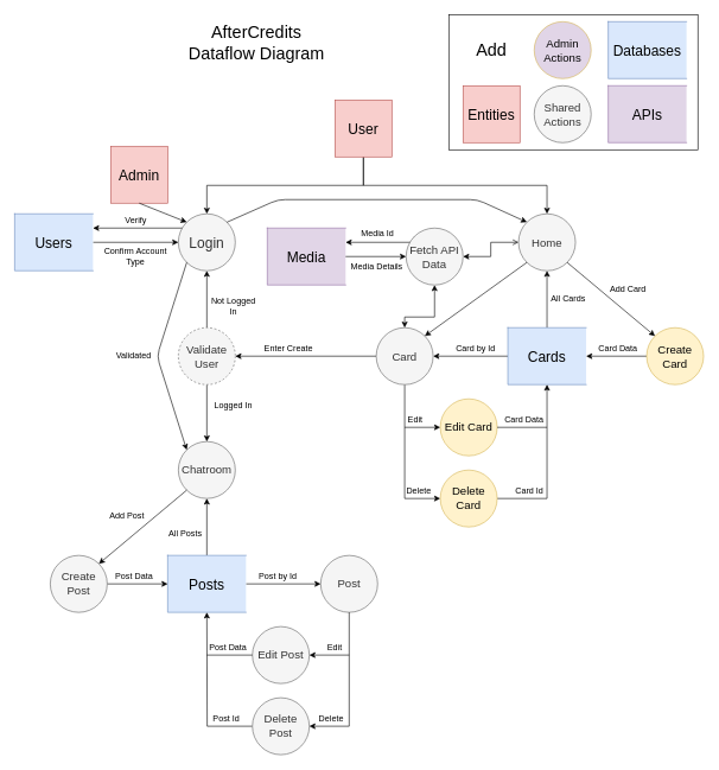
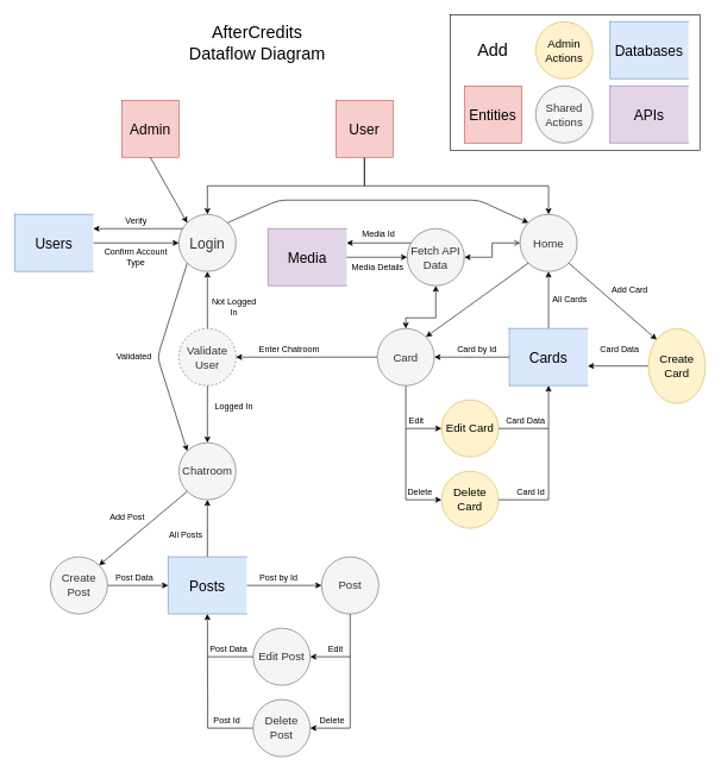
- <mxCell id="73" value="&lt;font style=&quot;font-size: 16px&quot;&gt;Admin Actions&lt;/font&gt;" style="ellipse;whiteSpace=wrap;html=1;aspect=fixed;fillColor=#e1d5e7;strokeColor=#d6b656;" parent="1" vertex="1"><mxGeometry x="750" y="30" width="80" height="80" as="geometry" /></mxCell>
+ <mxCell id="73" value="&lt;font style=&quot;font-size: 16px&quot;&gt;Admin Actions&lt;/font&gt;" style="ellipse;whiteSpace=wrap;html=1;aspect=fixed;fillColor=#fff2cc;strokeColor=#d6b656;" parent="1" vertex="1"><mxGeometry x="750" y="30" width="80" height="80" as="geometry" /></mxCell>
- <mxCell id="34" value="&lt;font style=&quot;font-size: 20px&quot;&gt;Admin&lt;/font&gt;" style="whiteSpace=wrap;html=1;aspect=fixed;strokeColor=#b85450;fillColor=#f8cecc;" parent="1" vertex="1"><mxGeometry x="155" y="205" width="80" height="80" as="geometry" /></mxCell>
+ <mxCell id="34" value="&lt;font style=&quot;font-size: 20px&quot;&gt;Admin&lt;/font&gt;" style="whiteSpace=wrap;html=1;aspect=fixed;strokeColor=#b85450;fillColor=#f8cecc;" parent="1" vertex="1"><mxGeometry x="170" y="140" width="80" height="80" as="geometry" /></mxCell>
- <mxCell id="21" value="Enter Create" style="text;html=1;strokeColor=none;fillColor=none;align=center;verticalAlign=middle;whiteSpace=wrap;rounded=0;" parent="1" vertex="1"><mxGeometry x="360" y="480" width="90" height="20" as="geometry" /></mxCell>
+ <mxCell id="21" value="Enter Chatroom" style="text;html=1;strokeColor=none;fillColor=none;align=center;verticalAlign=middle;whiteSpace=wrap;rounded=0;" parent="1" vertex="1"><mxGeometry x="360" y="480" width="90" height="20" as="geometry" /></mxCell>
- <mxCell id="39" value="&lt;font style=&quot;font-size: 16px&quot;&gt;Create Card&lt;/font&gt;" style="ellipse;whiteSpace=wrap;html=1;aspect=fixed;fillColor=#fff2cc;strokeColor=#d6b656;" parent="1" vertex="1"><mxGeometry x="908" y="460" width="80" height="80" as="geometry" /></mxCell>
+ <mxCell id="39" value="&lt;font style=&quot;font-size: 16px&quot;&gt;Create Card&lt;/font&gt;" style="ellipse;whiteSpace=wrap;html=1;aspect=fixed;fillColor=#fff2cc;strokeColor=#d6b656;" parent="1" vertex="1"><mxGeometry x="908" y="460" width="80" height="105" as="geometry" /></mxCell>
